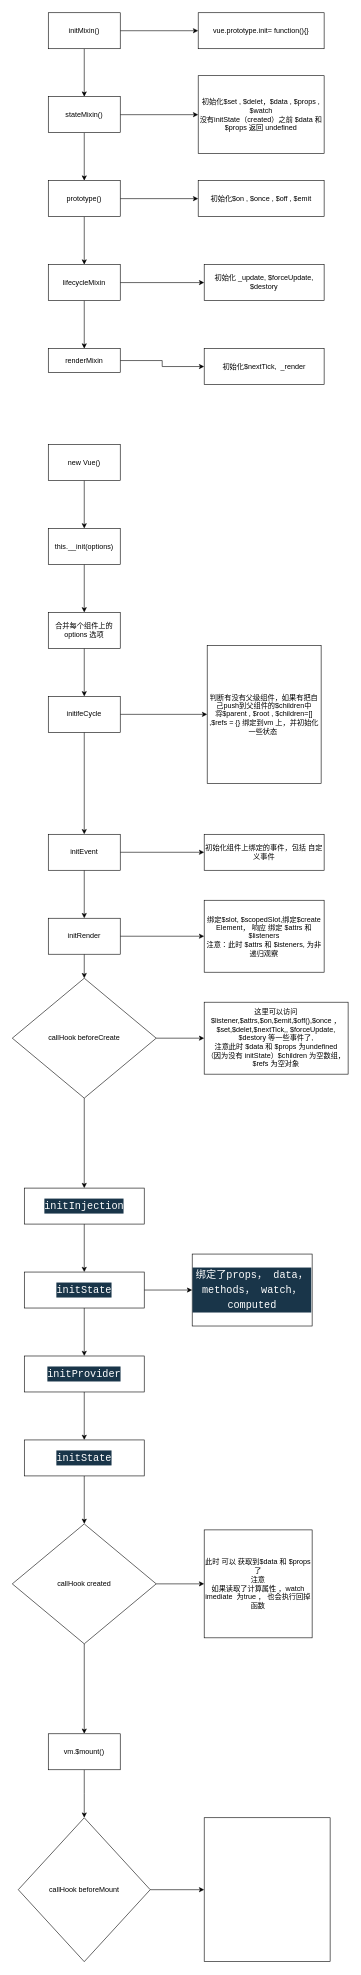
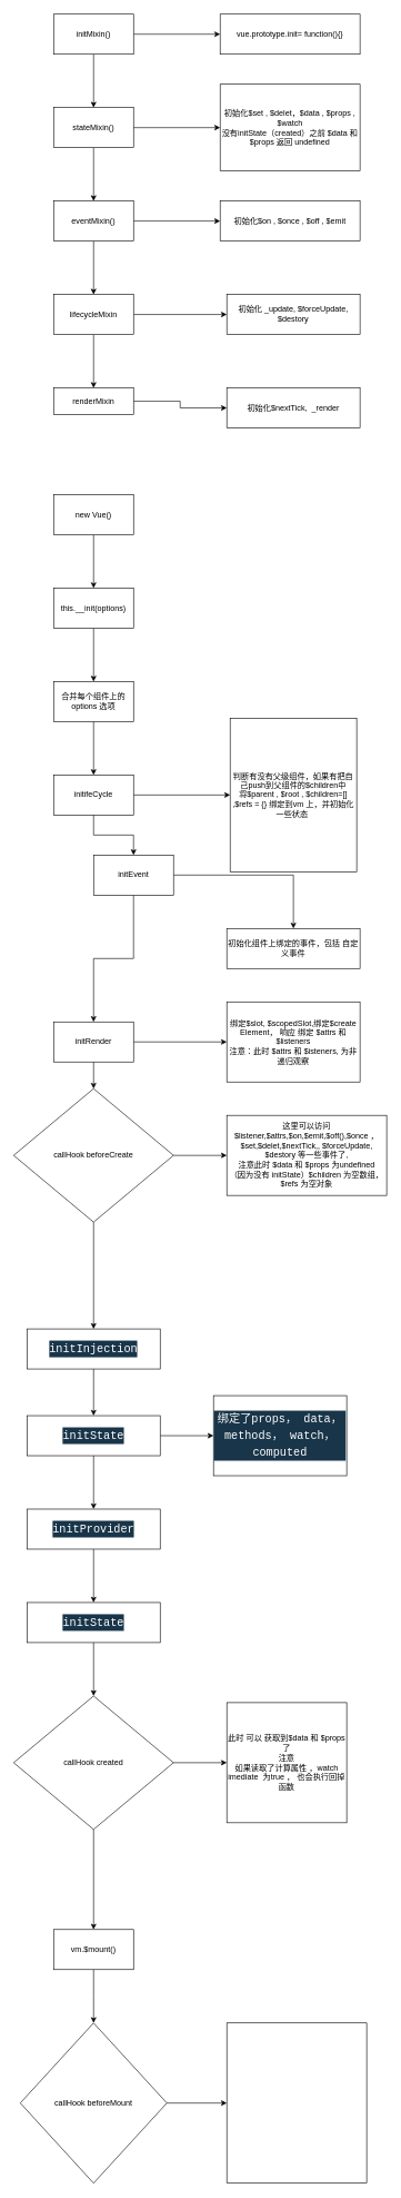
- <mxCell id="12" value="prototype()" style="whiteSpace=wrap;html=1;rounded=0;" vertex="1" parent="1"><mxGeometry x="80" y="300" width="120" height="60" as="geometry" /></mxCell>
+ <mxCell id="12" value="eventMixin()" style="whiteSpace=wrap;html=1;rounded=0;" vertex="1" parent="1"><mxGeometry x="80" y="300" width="120" height="60" as="geometry" /></mxCell>
- <mxCell id="33" value="initEvent" style="rounded=0;whiteSpace=wrap;html=1;" vertex="1" parent="1"><mxGeometry x="80" y="1390" width="120" height="60" as="geometry" /></mxCell>
+ <mxCell id="33" value="initEvent" style="rounded=0;whiteSpace=wrap;html=1;" vertex="1" parent="1"><mxGeometry x="140" y="1280" width="120" height="60" as="geometry" /></mxCell>
- <mxCell id="43" value="&lt;div style=&quot;color: rgb(255, 255, 255); background-color: rgb(25, 53, 73); font-family: &amp;quot;Operator Mono&amp;quot;, Menlo, Monaco, &amp;quot;Courier New&amp;quot;, monospace, Menlo, Monaco, &amp;quot;Courier New&amp;quot;, monospace; font-size: 17px; line-height: 25px;&quot;&gt;initInjection&lt;/div&gt;" style="whiteSpace=wrap;html=1;" vertex="1" parent="1"><mxGeometry x="40" y="1980" width="200" height="60" as="geometry" /></mxCell>
+ <mxCell id="43" value="&lt;div style=&quot;color: rgb(255, 255, 255); background-color: rgb(25, 53, 73); font-family: &amp;quot;Operator Mono&amp;quot;, Menlo, Monaco, &amp;quot;Courier New&amp;quot;, monospace, Menlo, Monaco, &amp;quot;Courier New&amp;quot;, monospace; font-size: 17px; line-height: 25px;&quot;&gt;initInjection&lt;/div&gt;" style="whiteSpace=wrap;html=1;" vertex="1" parent="1"><mxGeometry x="40" y="1990" width="200" height="60" as="geometry" /></mxCell>
